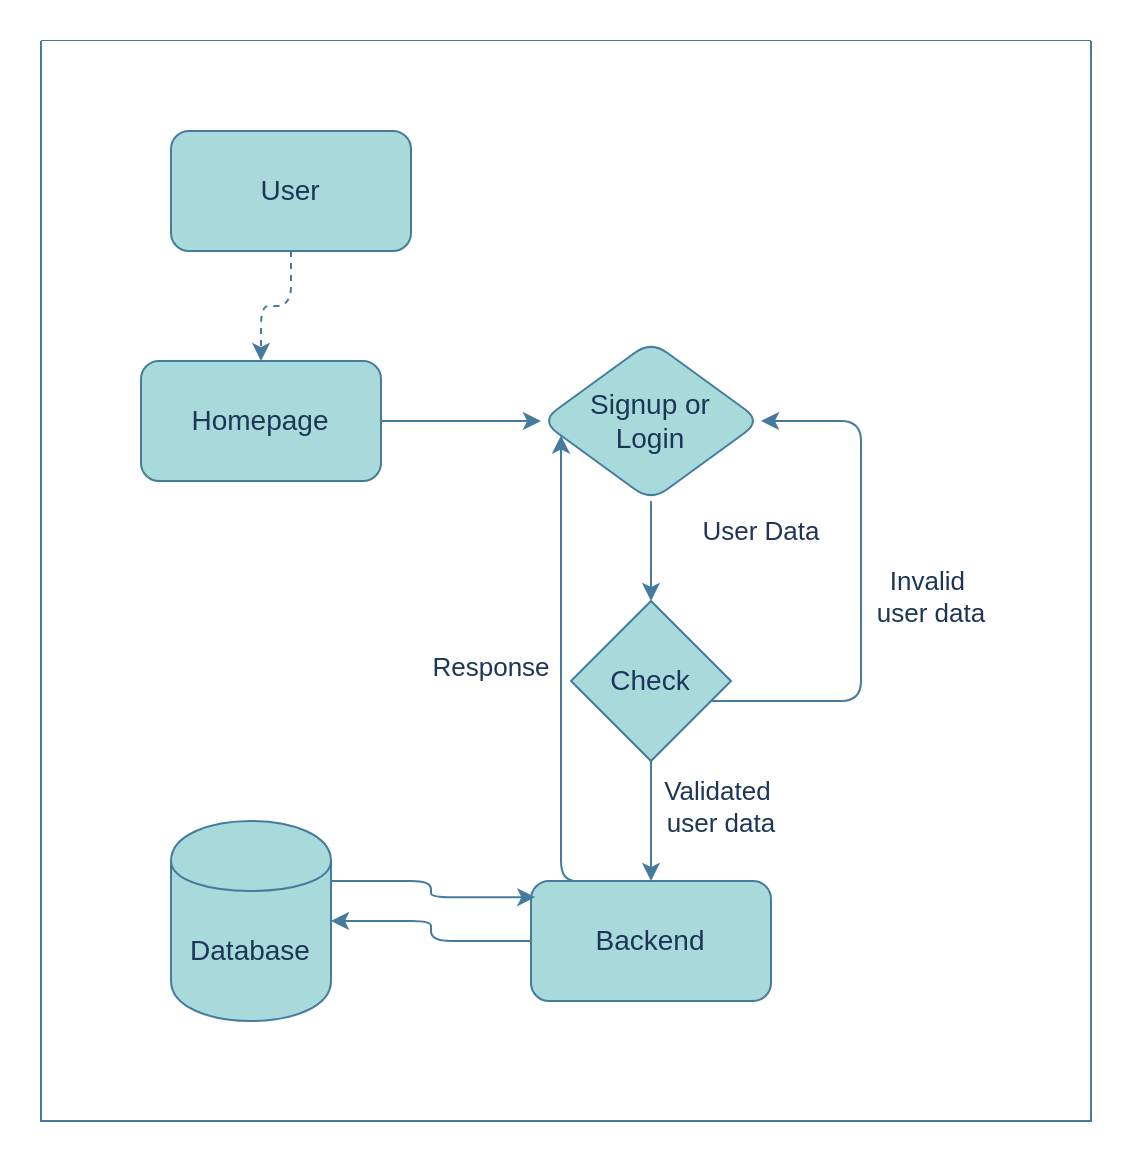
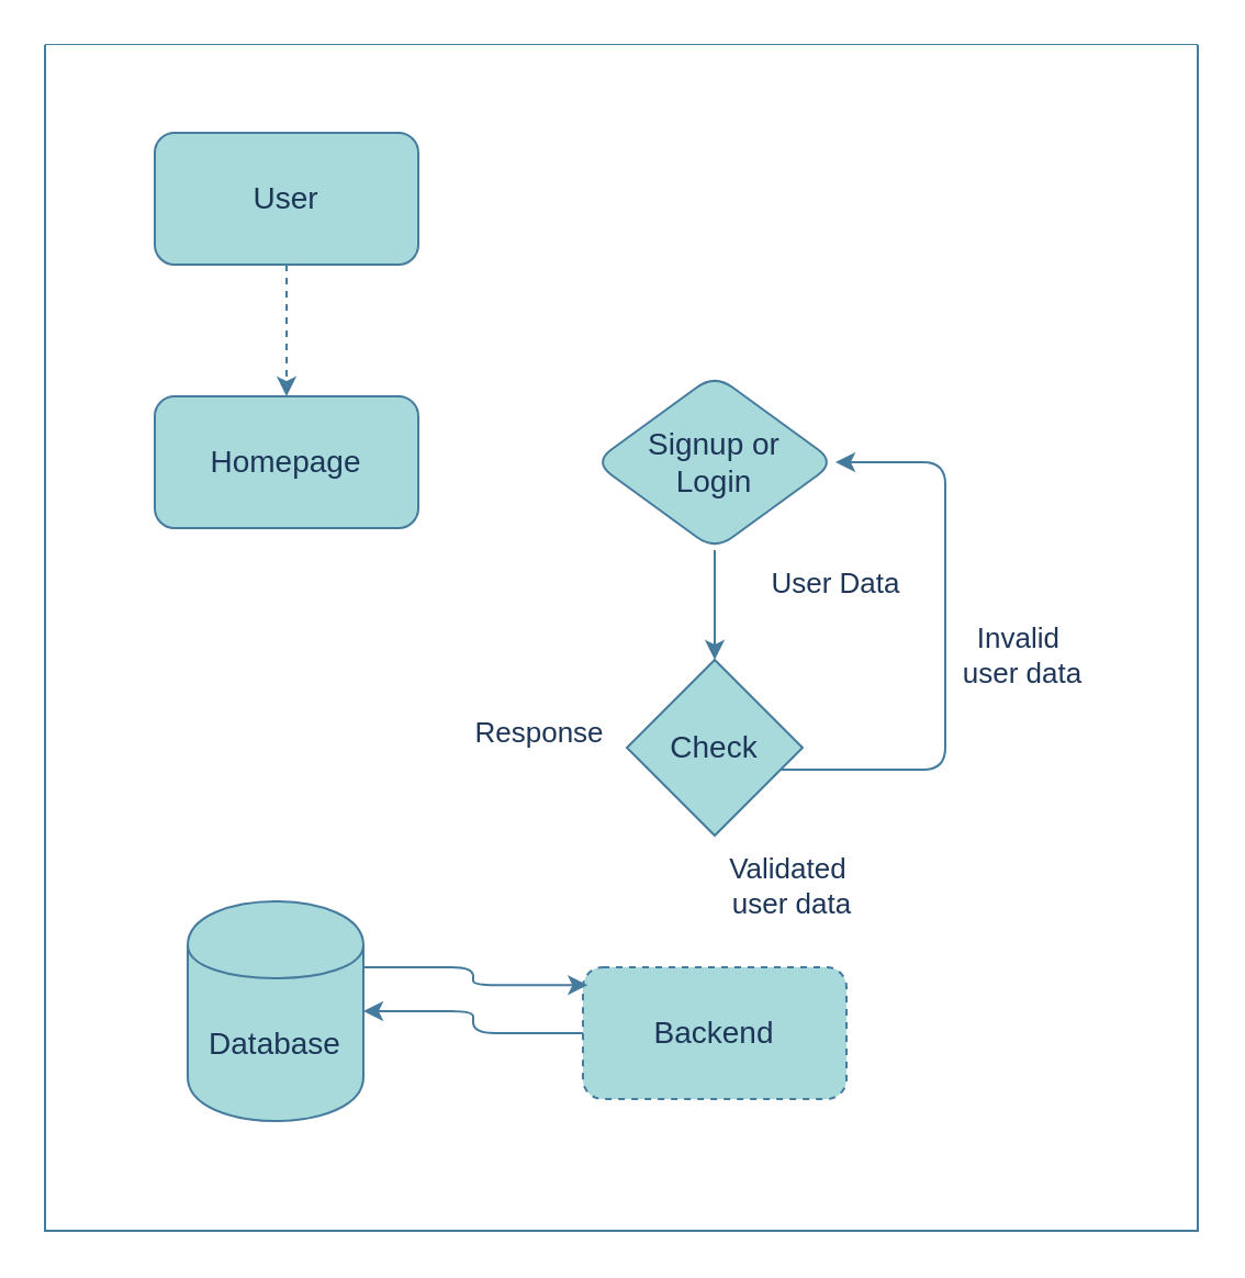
- <mxCell id="4" value="&lt;font style=&quot;font-size: 14px;&quot;&gt;User&lt;/font&gt;" style="html=1;dashed=0;whiteSpace=wrap;rounded=1;labelBackgroundColor=none;fillColor=#A8DADC;strokeColor=#457B9D;fontColor=#1D3557;" vertex="1" parent="3"><mxGeometry x="15" y="5" width="120" height="60" as="geometry" /></mxCell>
+ <mxCell id="4" value="&lt;font style=&quot;font-size: 14px;&quot;&gt;User&lt;/font&gt;" style="html=1;dashed=0;whiteSpace=wrap;rounded=1;labelBackgroundColor=none;fillColor=#A8DADC;strokeColor=#457B9D;fontColor=#1D3557;" vertex="1" parent="3"><mxGeometry width="120" height="60" as="geometry" /></mxCell>
- <mxCell id="8" value="" style="edgeStyle=orthogonalEdgeStyle;rounded=1;orthogonalLoop=1;jettySize=auto;html=1;labelBackgroundColor=none;strokeColor=#457B9D;fontColor=default;" edge="1" parent="3" source="5" target="7"><mxGeometry relative="1" as="geometry" /></mxCell>
- <mxCell id="12" style="edgeStyle=orthogonalEdgeStyle;rounded=1;orthogonalLoop=1;jettySize=auto;html=1;exitX=0.25;exitY=0;exitDx=0;exitDy=0;labelBackgroundColor=none;strokeColor=#457B9D;fontColor=default;" edge="1" parent="3" source="13" target="7"><mxGeometry relative="1" as="geometry"><Array as="points"><mxPoint x="210" y="380" /></Array></mxGeometry></mxCell>
- <mxCell id="14" value="" style="edgeStyle=orthogonalEdgeStyle;rounded=1;orthogonalLoop=1;jettySize=auto;html=1;labelBackgroundColor=none;strokeColor=#457B9D;fontColor=default;" edge="1" parent="3" source="10" target="13"><mxGeometry relative="1" as="geometry" /></mxCell>
- <mxCell id="13" value="Backend" style="whiteSpace=wrap;html=1;dashed=0;strokeWidth=1;fontSize=14;rounded=1;labelBackgroundColor=none;fillColor=#A8DADC;strokeColor=#457B9D;fontColor=#1D3557;" vertex="1" parent="3"><mxGeometry x="195" y="380" width="120" height="60" as="geometry" /></mxCell>
+ <mxCell id="13" value="Backend" style="whiteSpace=wrap;html=1;dashed=1;strokeWidth=1;fontSize=14;rounded=1;labelBackgroundColor=none;fillColor=#A8DADC;strokeColor=#457B9D;fontColor=#1D3557;" vertex="1" parent="3"><mxGeometry x="195" y="380" width="120" height="60" as="geometry" /></mxCell>
